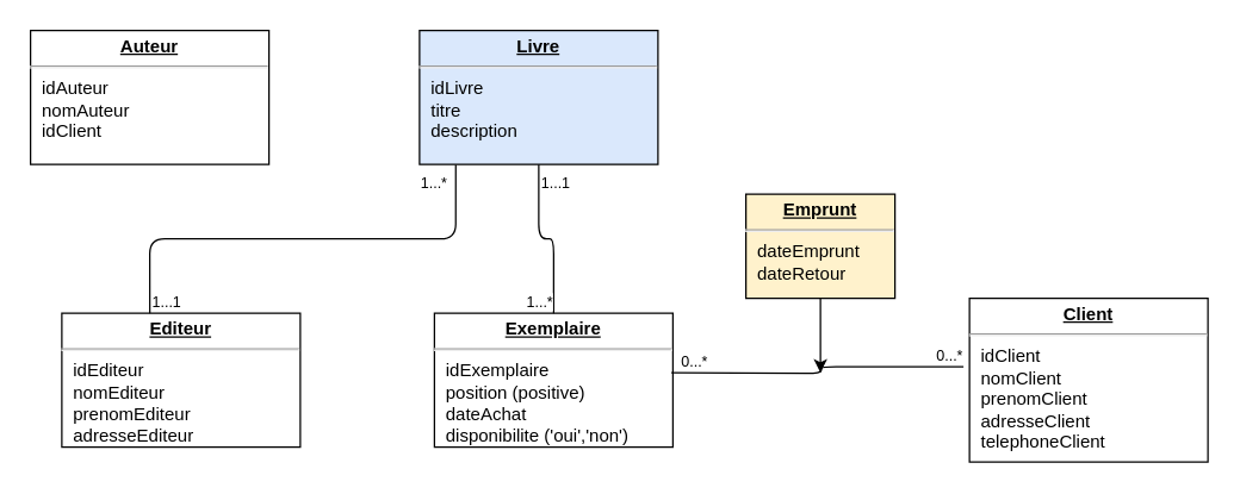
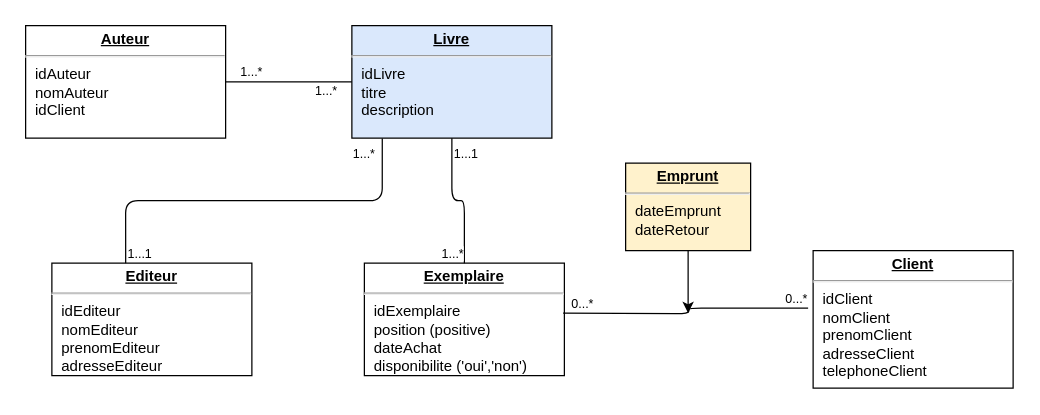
+ <mxCell id="15" value="" style="endArrow=none;html=1;edgeStyle=orthogonalEdgeStyle;exitX=1;exitY=0.5;exitDx=0;exitDy=0;entryX=0;entryY=0.5;entryDx=0;entryDy=0;" edge="1" parent="1" source="2" target="3"><mxGeometry relative="1" as="geometry"><mxPoint x="210" y="70" as="sourcePoint" /><mxPoint x="270" y="70" as="targetPoint" /></mxGeometry></mxCell>
+ <mxCell id="16" value="1...*" style="resizable=0;html=1;align=left;verticalAlign=bottom;labelBackgroundColor=#ffffff;fontSize=10;" connectable="0" vertex="1" parent="15"><mxGeometry x="-1" relative="1" as="geometry"><mxPoint x="70" y="15" as="offset" /></mxGeometry></mxCell>
+ <mxCell id="17" value="1...*" style="resizable=0;html=1;align=right;verticalAlign=bottom;labelBackgroundColor=#ffffff;fontSize=10;" connectable="0" vertex="1" parent="15"><mxGeometry x="1" relative="1" as="geometry"><mxPoint x="-70.83" as="offset" /></mxGeometry></mxCell>
